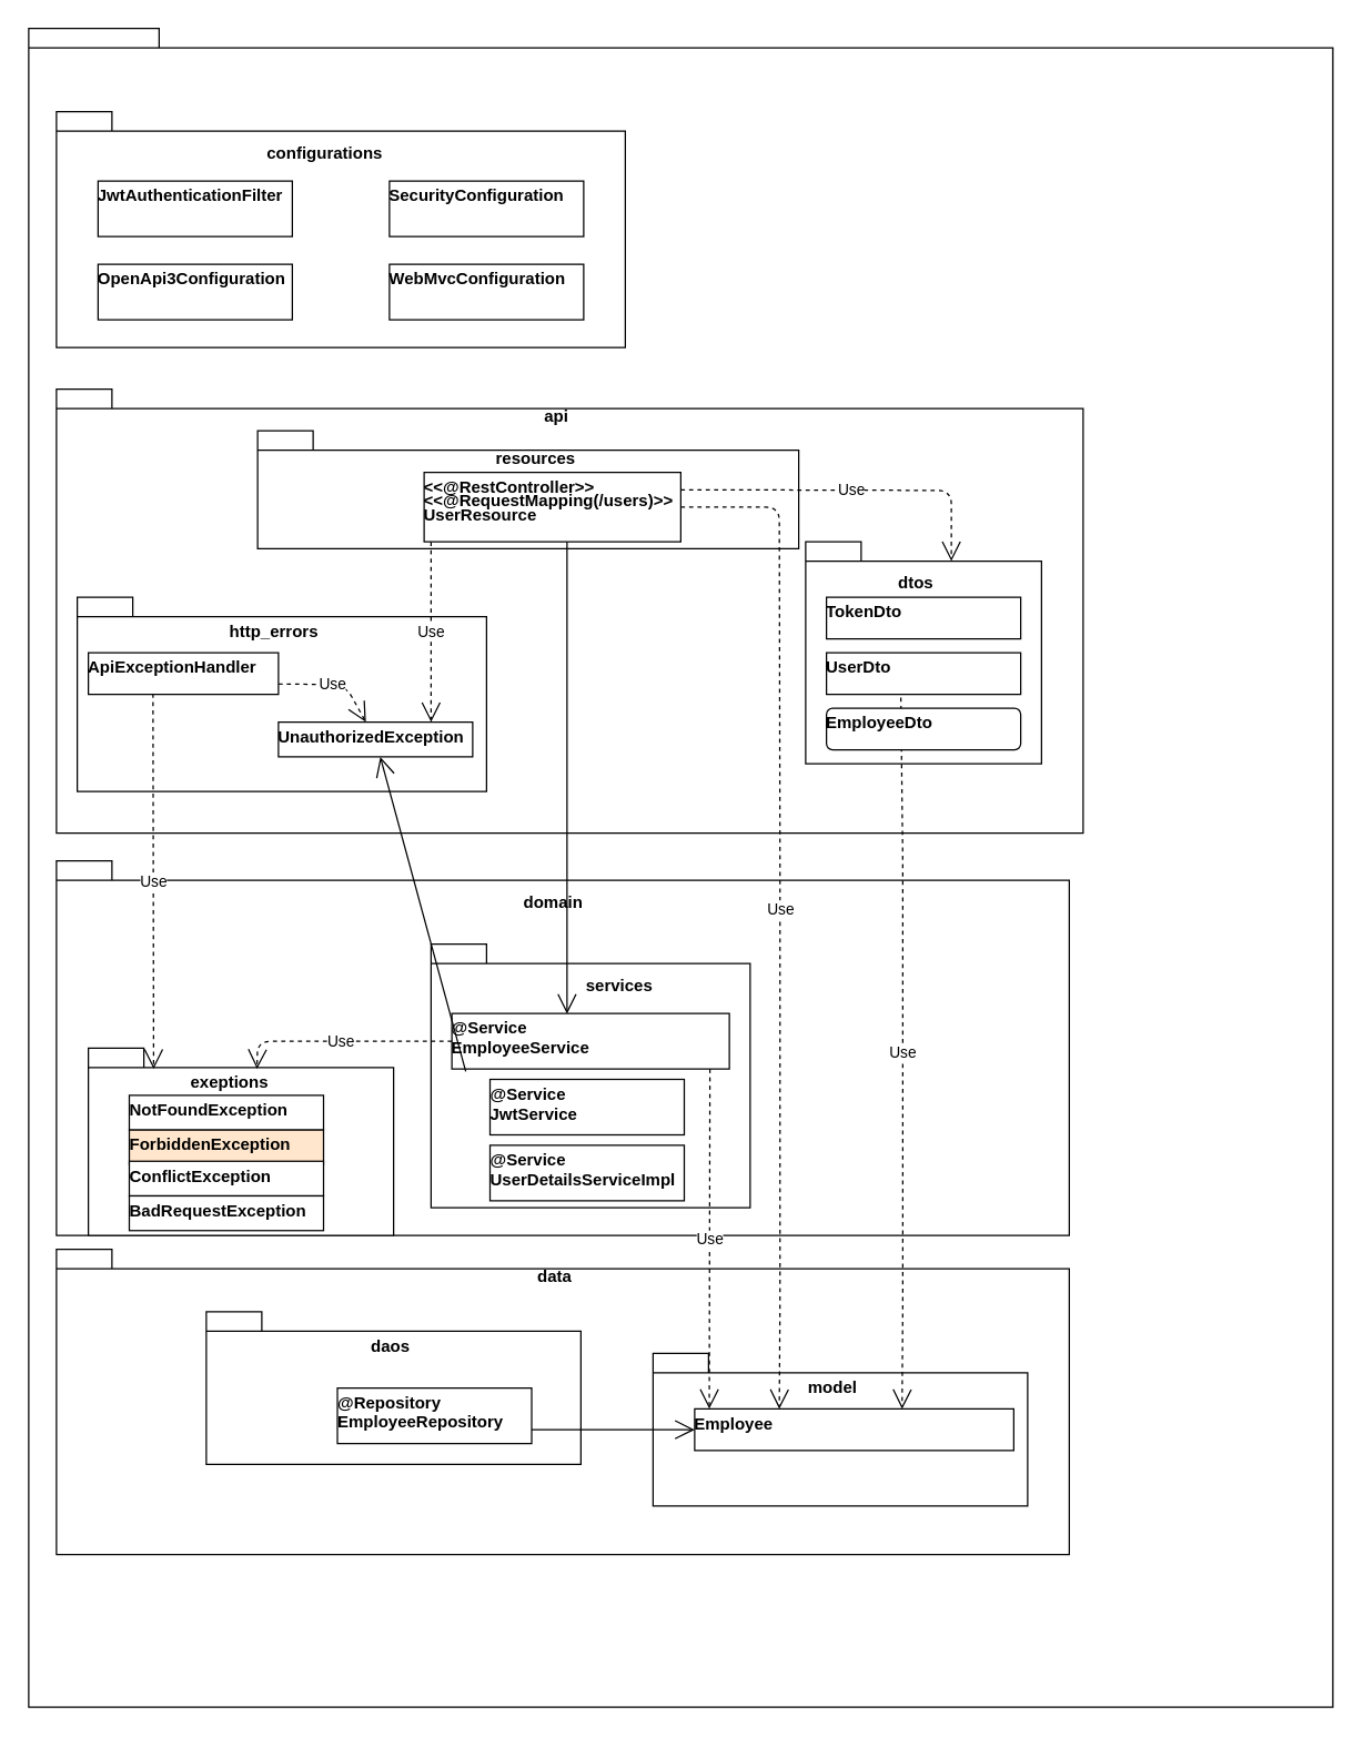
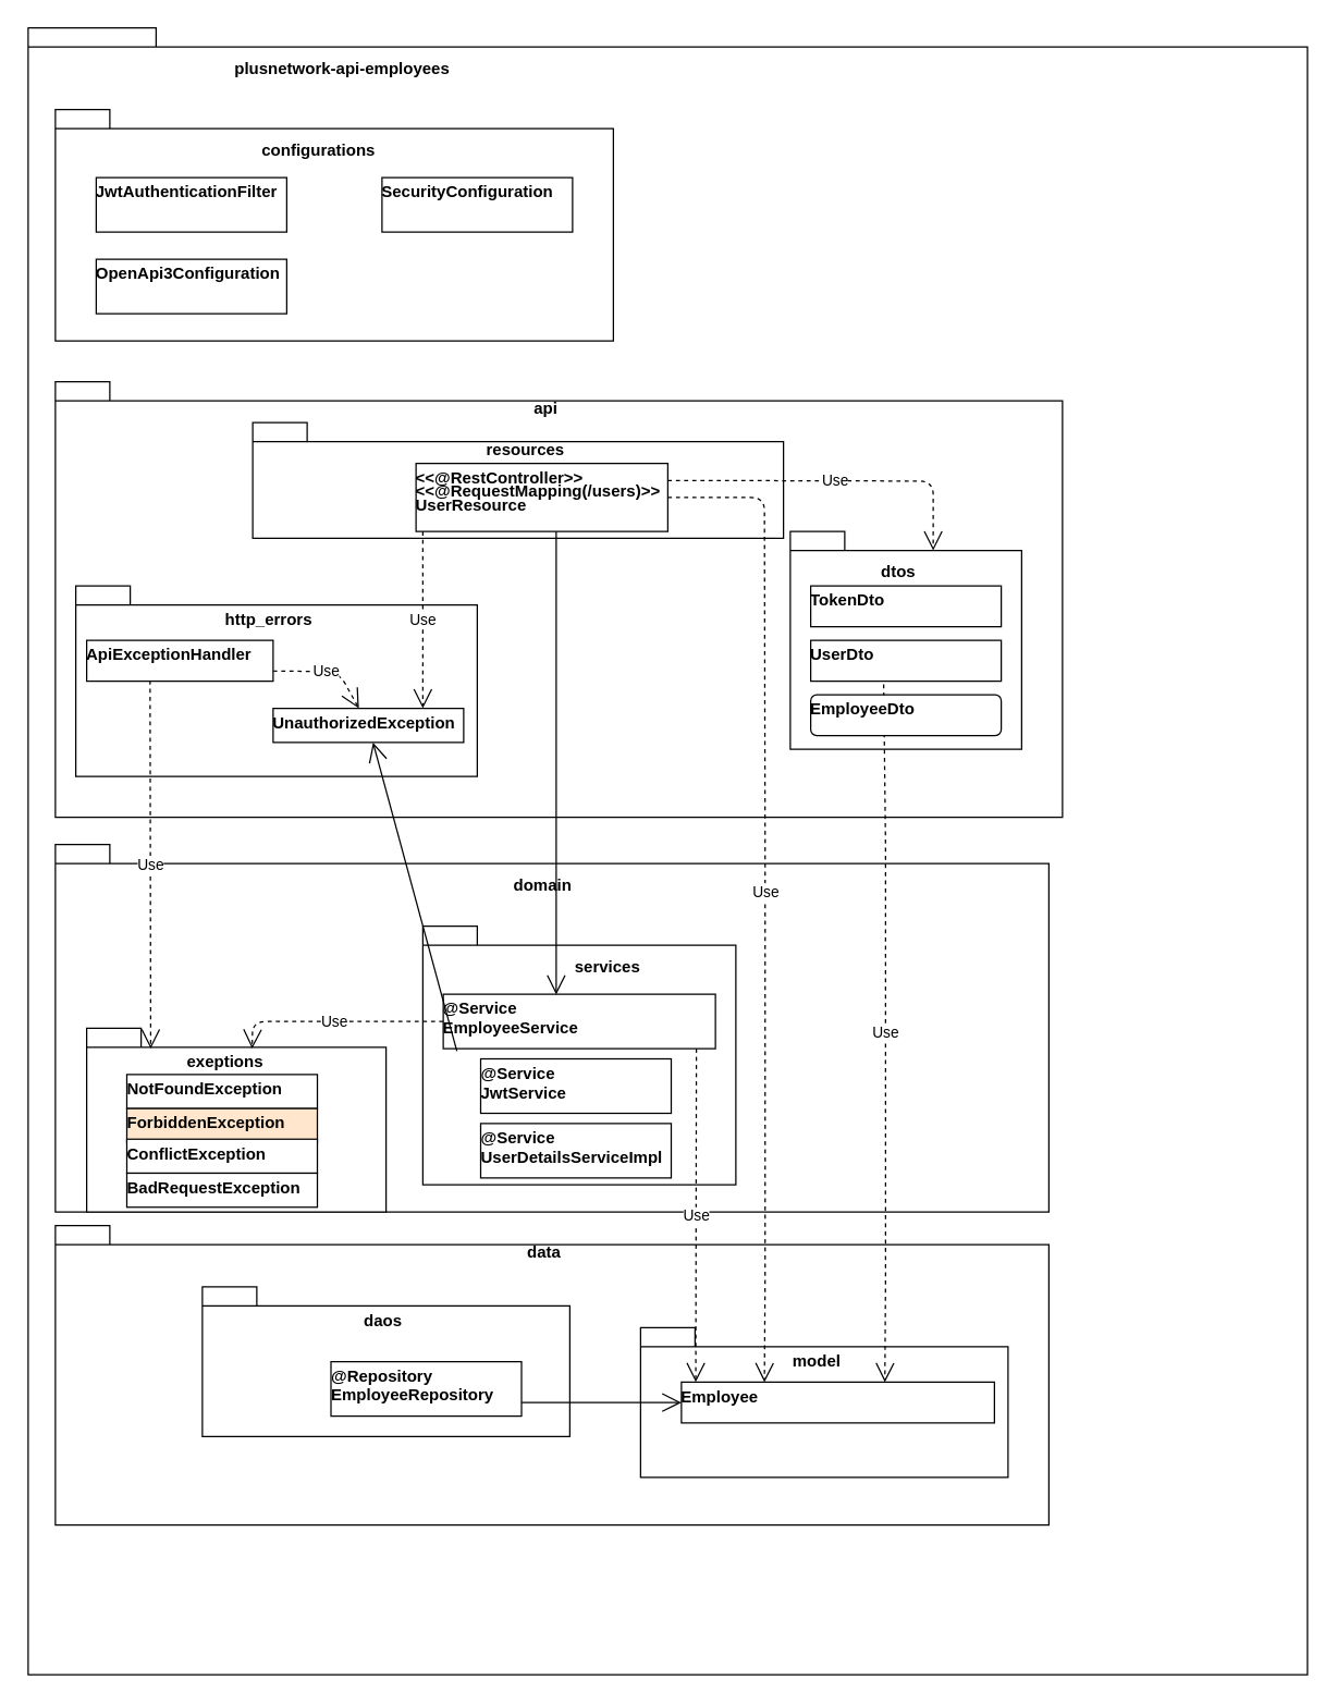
+ <mxCell id="3" value="&lt;span style=&quot;font-weight: 700 ; text-align: center&quot;&gt;plusnetwork-api-employees&lt;/span&gt;" style="text;html=1;resizable=0;points=[];autosize=1;align=left;verticalAlign=top;spacingTop=-4;" parent="1" vertex="1"><mxGeometry x="170" y="40" width="180" height="20" as="geometry" /></mxCell>
- <mxCell id="9" value="&lt;p style=&quot;margin: 0px ; margin-top: 4px ; text-align: center&quot;&gt;&lt;/p&gt;&lt;div style=&quot;height: 2px&quot;&gt;&lt;b&gt;WebMvcConfiguration&lt;/b&gt;&lt;/div&gt;" style="verticalAlign=top;align=left;overflow=fill;fontSize=12;fontFamily=Helvetica;html=1;" parent="1" vertex="1"><mxGeometry x="280" y="190" width="140" height="40" as="geometry" /></mxCell>
